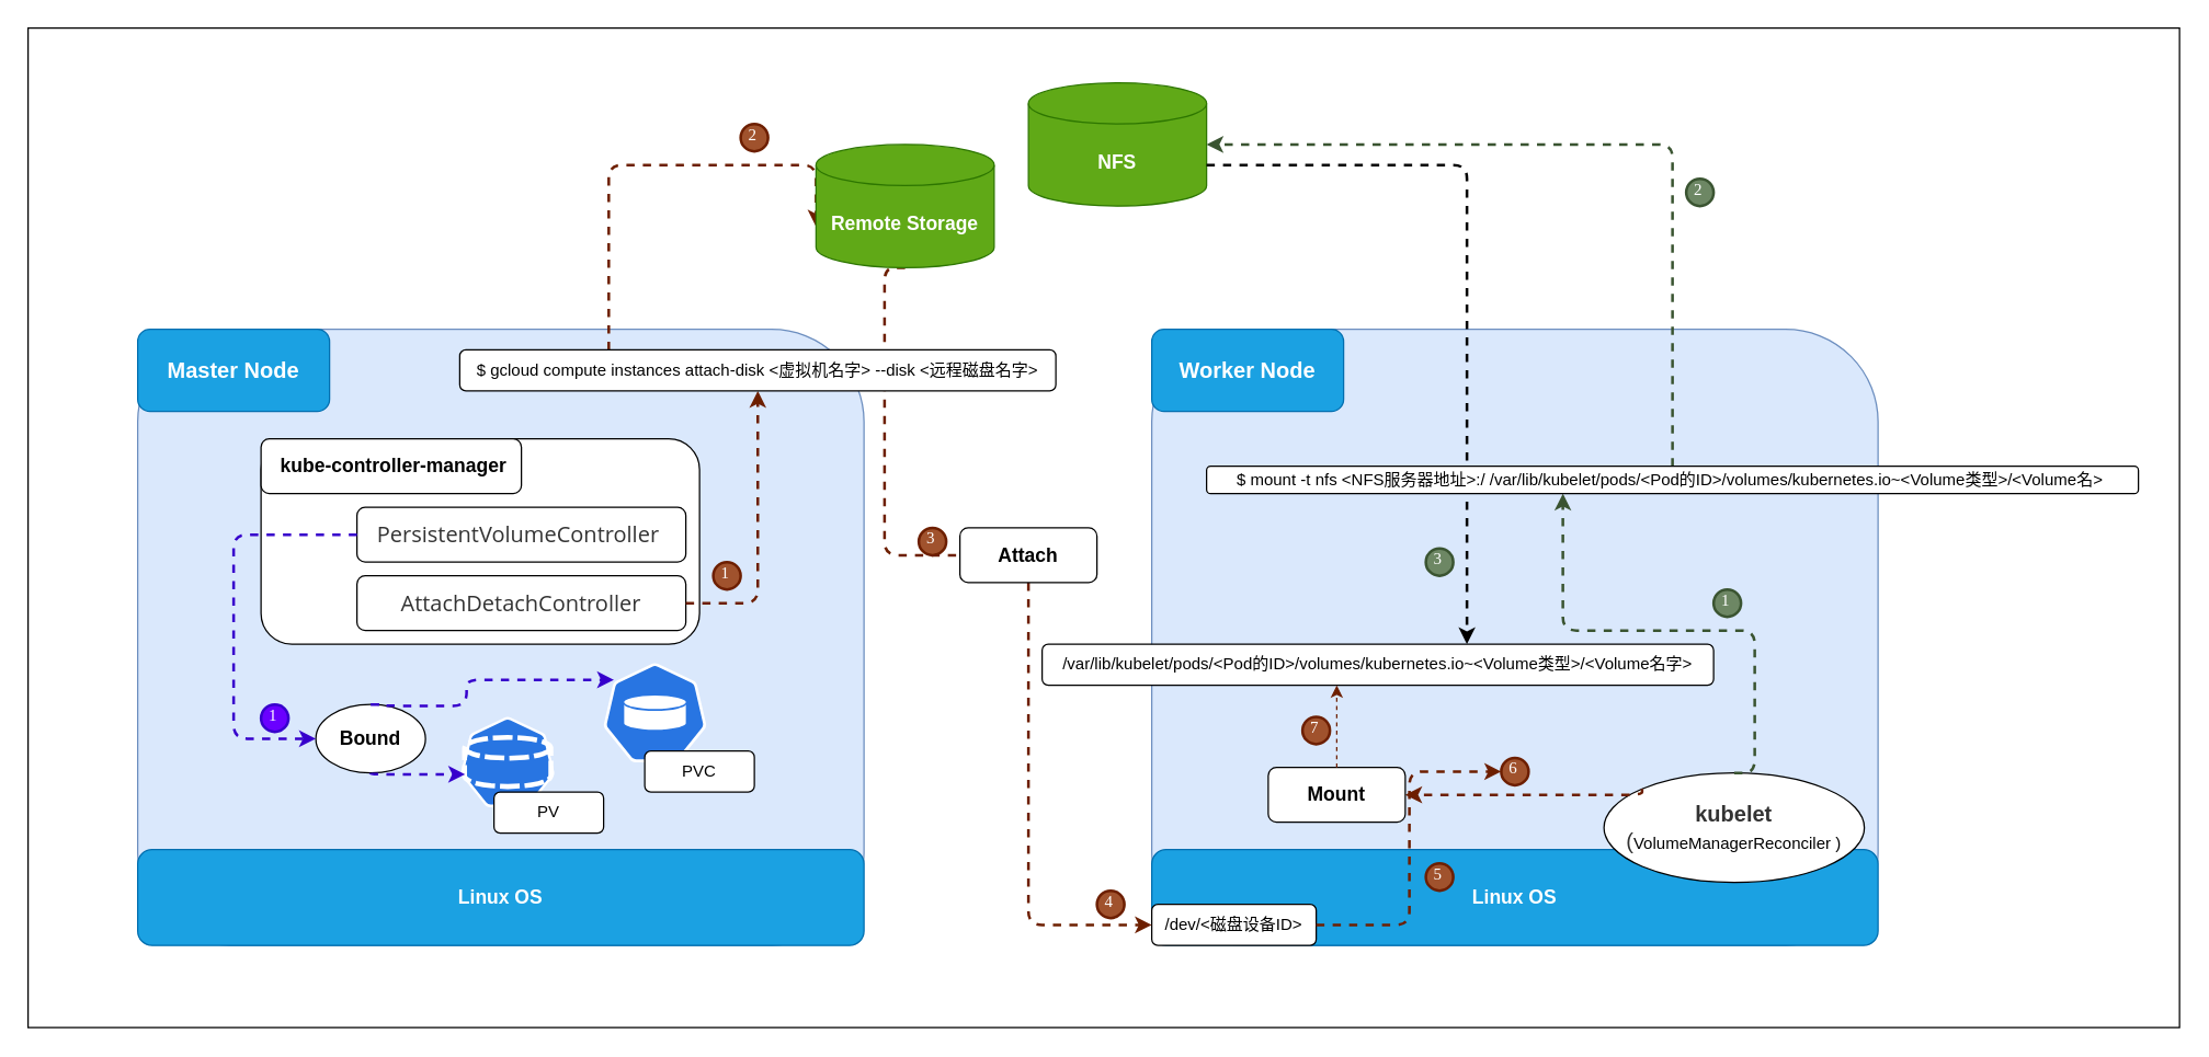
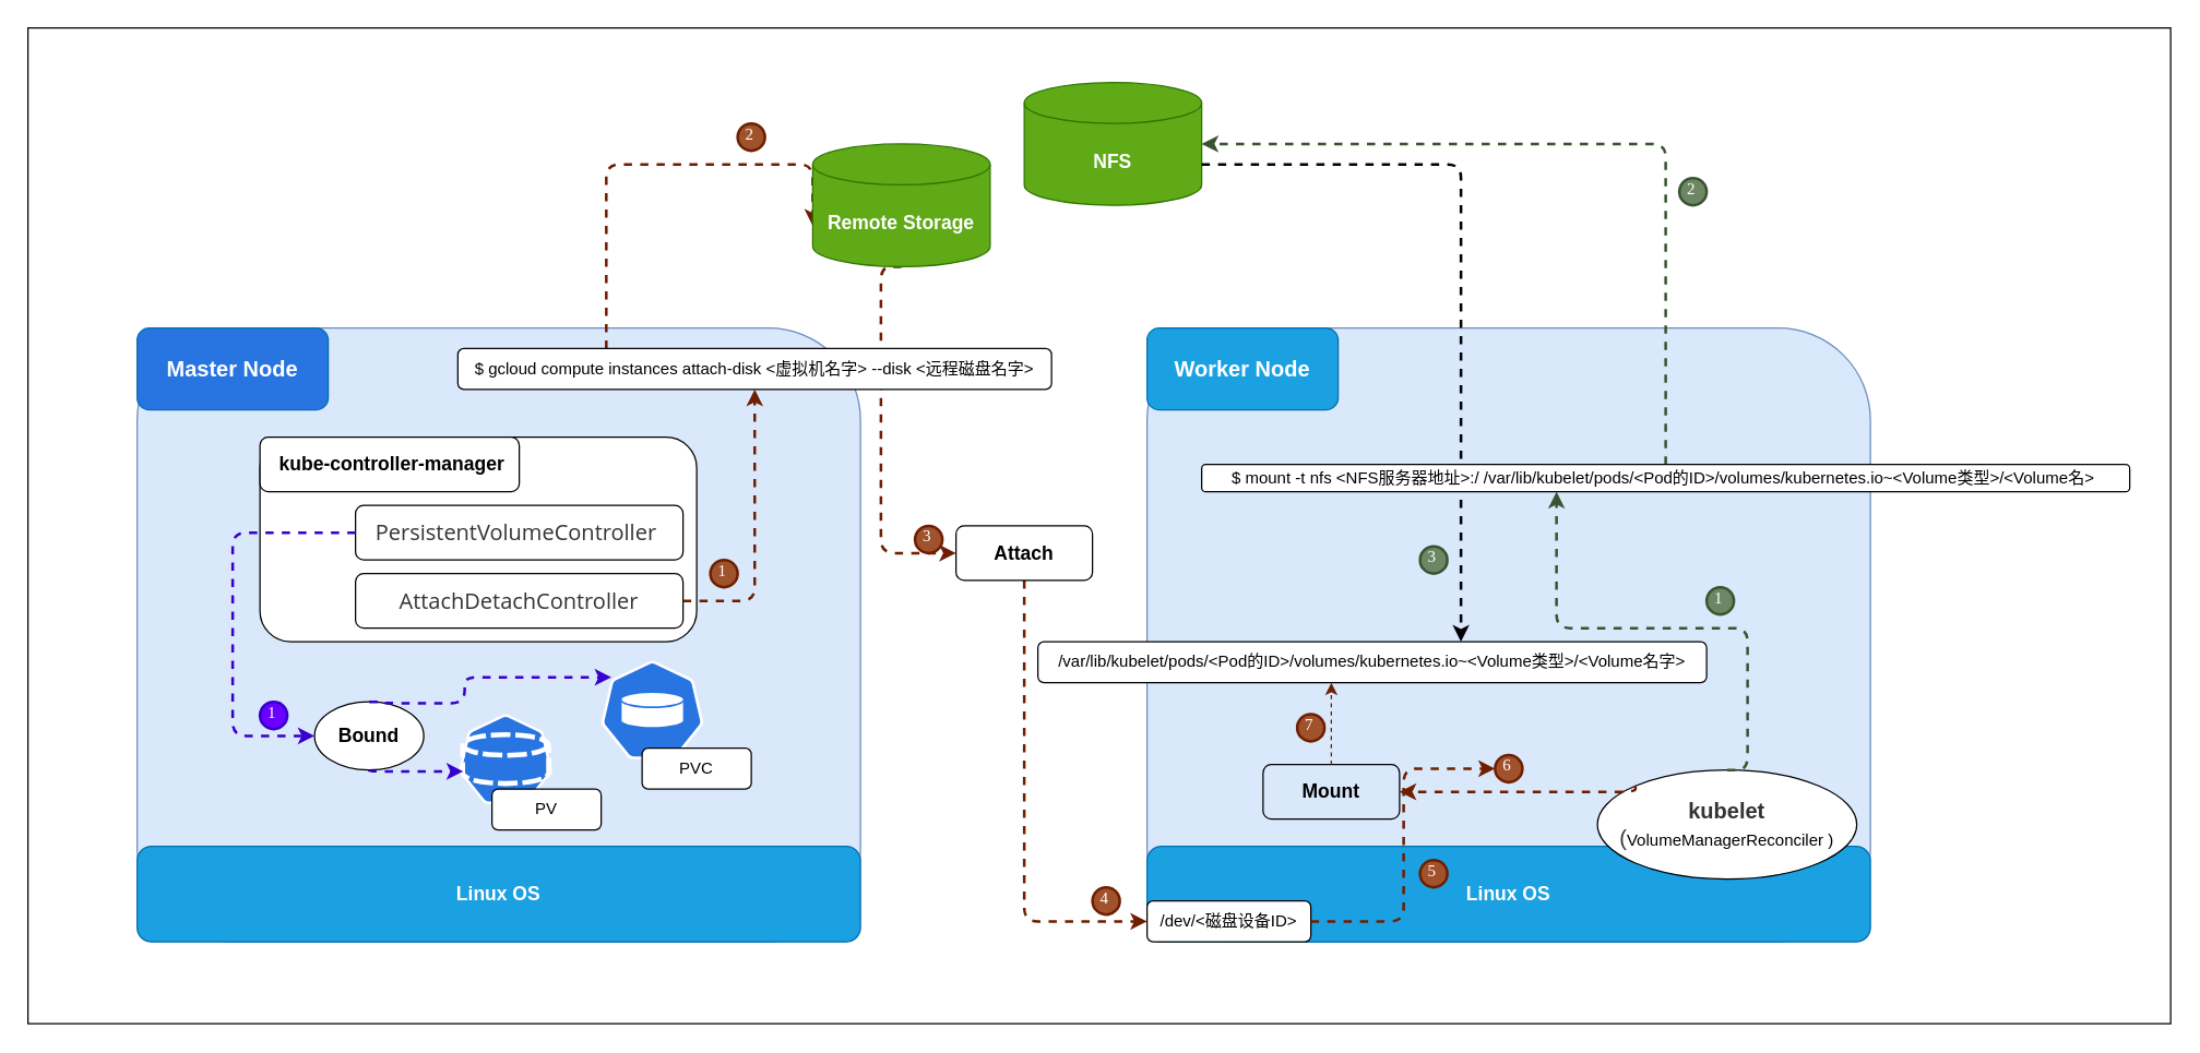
- <mxCell id="9" value="&lt;b&gt;&lt;font style=&quot;font-size: 16px&quot;&gt;Master Node&lt;/font&gt;&lt;/b&gt;" style="rounded=1;whiteSpace=wrap;html=1;fillColor=#1ba1e2;strokeColor=#006EAF;fontColor=#ffffff;" vertex="1" parent="1"><mxGeometry x="100" y="240" width="140" height="60" as="geometry" /></mxCell>
+ <mxCell id="9" value="&lt;b&gt;&lt;font style=&quot;font-size: 16px&quot;&gt;Master Node&lt;/font&gt;&lt;/b&gt;" style="rounded=1;whiteSpace=wrap;html=1;fillColor=#2875e2;strokeColor=#006EAF;fontColor=#ffffff;" vertex="1" parent="1"><mxGeometry x="100" y="240" width="140" height="60" as="geometry" /></mxCell>
- <mxCell id="26" value="" style="edgeStyle=elbowEdgeStyle;elbow=horizontal;endArrow=none;html=1;dashed=1;exitX=0.5;exitY=1;exitDx=0;exitDy=0;exitPerimeter=0;fillColor=#a0522d;strokeColor=#6D1F00;entryX=0;entryY=0.5;entryDx=0;entryDy=0;strokeWidth=2;" edge="1" parent="1" source="36" target="25"><mxGeometry width="50" height="50" relative="1" as="geometry"><mxPoint x="770" y="270" as="sourcePoint" /><mxPoint x="730" y="400" as="targetPoint" /><Array as="points"><mxPoint x="645" y="190" /><mxPoint x="730" y="350" /><mxPoint x="780" y="300" /><mxPoint x="790" y="340" /></Array></mxGeometry></mxCell>
+ <mxCell id="26" value="" style="edgeStyle=elbowEdgeStyle;elbow=horizontal;endArrow=classic;html=1;dashed=1;exitX=0.5;exitY=1;exitDx=0;exitDy=0;exitPerimeter=0;fillColor=#a0522d;strokeColor=#6D1F00;entryX=0;entryY=0.5;entryDx=0;entryDy=0;strokeWidth=2;" edge="1" parent="1" source="36" target="25"><mxGeometry width="50" height="50" relative="1" as="geometry"><mxPoint x="770" y="270" as="sourcePoint" /><mxPoint x="730" y="400" as="targetPoint" /><Array as="points"><mxPoint x="645" y="190" /><mxPoint x="730" y="350" /><mxPoint x="780" y="300" /><mxPoint x="790" y="340" /></Array></mxGeometry></mxCell>
- <mxCell id="31" value="&lt;b&gt;&lt;font style=&quot;font-size: 14px&quot;&gt;Mount&lt;/font&gt;&lt;/b&gt;" style="rounded=1;whiteSpace=wrap;html=1;" vertex="1" parent="1"><mxGeometry x="925" y="560" width="100" height="40" as="geometry" /></mxCell>
+ <mxCell id="31" value="&lt;b&gt;&lt;font style=&quot;font-size: 14px&quot;&gt;Mount&lt;/font&gt;&lt;/b&gt;" style="rounded=1;whiteSpace=wrap;html=1;fillColor=#dae8fc;" vertex="1" parent="1"><mxGeometry x="925" y="560" width="100" height="40" as="geometry" /></mxCell>
